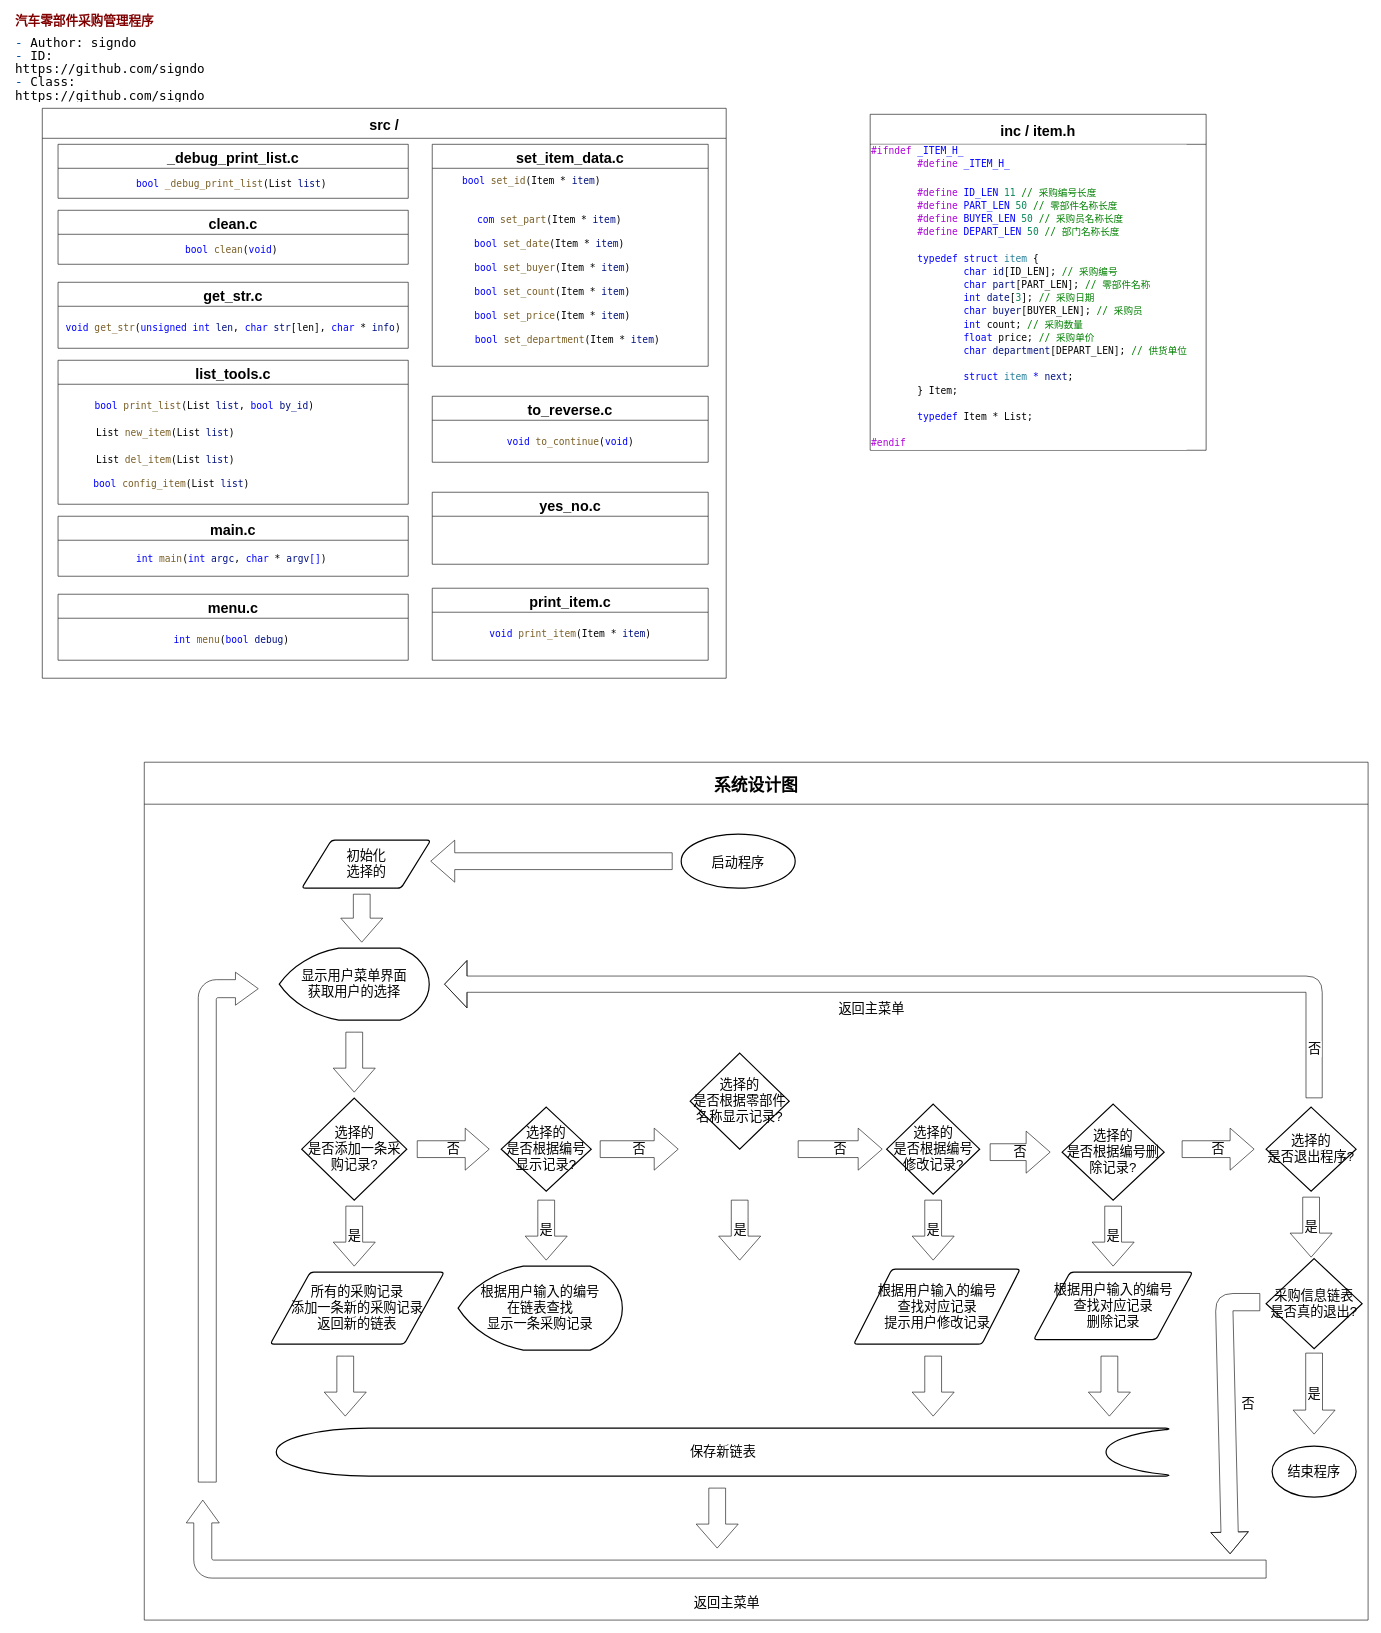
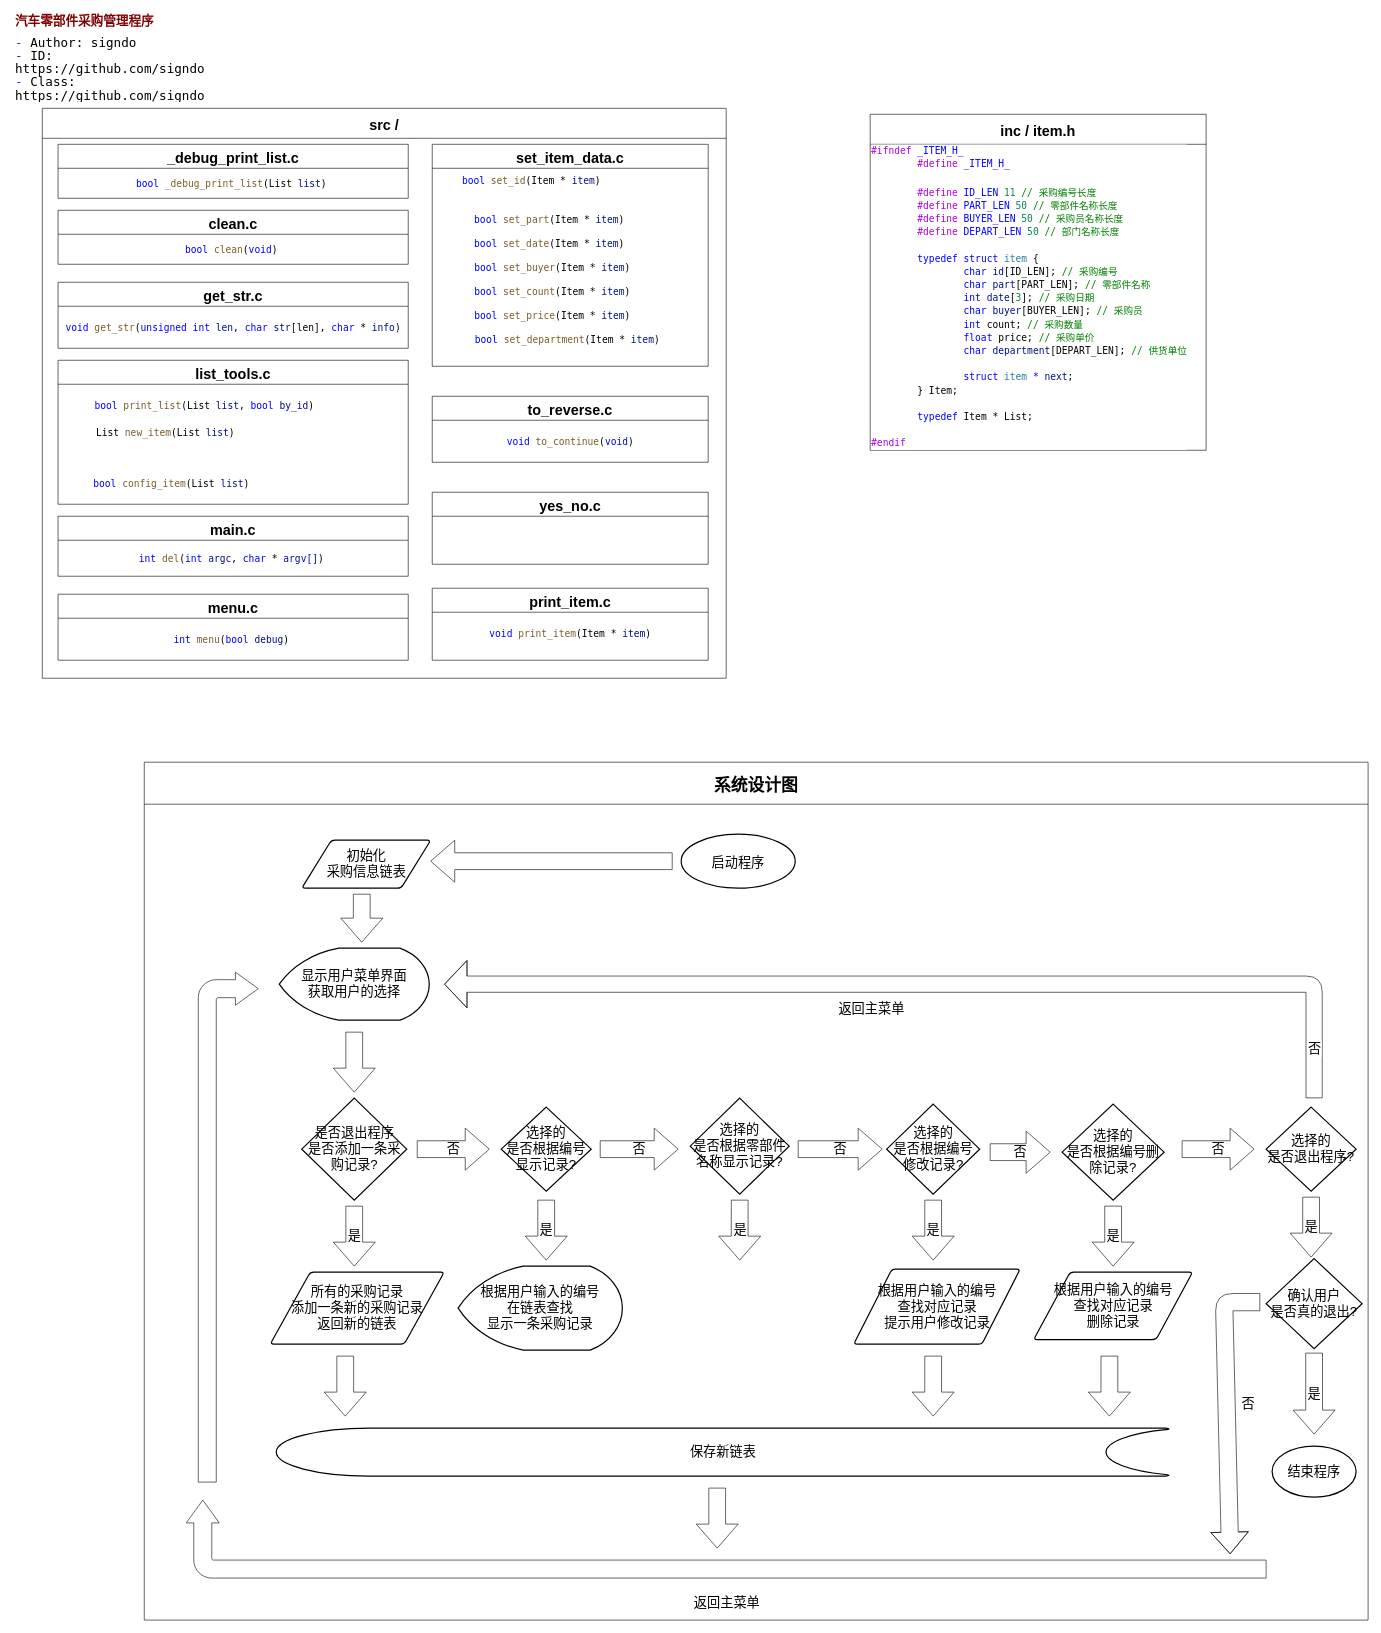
- <mxCell id="21" value="&lt;div style=&quot;background-color: rgb(255 , 255 , 255) ; font-family: &amp;#34;droid sans mono&amp;#34; , &amp;#34;monospace&amp;#34; , monospace ; font-size: 16px ; line-height: 22px&quot;&gt;&lt;span style=&quot;color: #0000ff&quot;&gt;com&lt;/span&gt; &lt;span style=&quot;color: #795e26&quot;&gt;set_part&lt;/span&gt;(Item * &lt;span style=&quot;color: #001080&quot;&gt;item&lt;/span&gt;)&lt;/div&gt;" style="text;html=1;align=center;verticalAlign=middle;resizable=0;points=[];autosize=1;strokeColor=none;fillColor=none;fontSize=24;" parent="20" vertex="1"><mxGeometry x="65" y="110" width="260" height="30" as="geometry" /></mxCell>
+ <mxCell id="21" value="&lt;div style=&quot;background-color: rgb(255 , 255 , 255) ; font-family: &amp;#34;droid sans mono&amp;#34; , &amp;#34;monospace&amp;#34; , monospace ; font-size: 16px ; line-height: 22px&quot;&gt;&lt;span style=&quot;color: #0000ff&quot;&gt;bool&lt;/span&gt; &lt;span style=&quot;color: #795e26&quot;&gt;set_part&lt;/span&gt;(Item * &lt;span style=&quot;color: #001080&quot;&gt;item&lt;/span&gt;)&lt;/div&gt;" style="text;html=1;align=center;verticalAlign=middle;resizable=0;points=[];autosize=1;strokeColor=none;fillColor=none;fontSize=24;" parent="20" vertex="1"><mxGeometry x="65" y="110" width="260" height="30" as="geometry" /></mxCell>
- <mxCell id="11" value="&lt;div style=&quot;background-color: rgb(255 , 255 , 255) ; font-family: &amp;#34;droid sans mono&amp;#34; , &amp;#34;monospace&amp;#34; , monospace ; font-size: 16px ; line-height: 22px&quot;&gt;List &lt;span style=&quot;color: #795e26&quot;&gt;del_item&lt;/span&gt;(List &lt;span style=&quot;color: #001080&quot;&gt;list&lt;/span&gt;)&lt;/div&gt;" style="text;html=1;align=center;verticalAlign=middle;resizable=0;points=[];autosize=1;strokeColor=none;fillColor=none;fontSize=24;" parent="9" vertex="1"><mxGeometry x="53.75" y="150" width="250" height="30" as="geometry" /></mxCell>
- <mxCell id="15" value="&lt;div style=&quot;background-color: rgb(255 , 255 , 255) ; font-family: &amp;#34;droid sans mono&amp;#34; , &amp;#34;monospace&amp;#34; , monospace ; font-size: 16px ; line-height: 22px&quot;&gt;&lt;span style=&quot;color: #0000ff&quot;&gt;int&lt;/span&gt; &lt;span style=&quot;color: #795e26&quot;&gt;main&lt;/span&gt;(&lt;span style=&quot;color: #0000ff&quot;&gt;int&lt;/span&gt; &lt;span style=&quot;color: #001080&quot;&gt;argc&lt;/span&gt;, &lt;span style=&quot;color: #0000ff&quot;&gt;char&lt;/span&gt; * &lt;span style=&quot;color: #001080&quot;&gt;argv&lt;/span&gt;&lt;span style=&quot;color: #0000ff&quot;&gt;[]&lt;/span&gt;)&lt;/div&gt;" style="text;html=1;align=center;verticalAlign=middle;resizable=0;points=[];autosize=1;strokeColor=none;fillColor=none;fontSize=24;" parent="14" vertex="1"><mxGeometry x="123.75" y="55" width="330" height="30" as="geometry" /></mxCell>
+ <mxCell id="15" value="&lt;div style=&quot;background-color: rgb(255 , 255 , 255) ; font-family: &amp;#34;droid sans mono&amp;#34; , &amp;#34;monospace&amp;#34; , monospace ; font-size: 16px ; line-height: 22px&quot;&gt;&lt;span style=&quot;color: #0000ff&quot;&gt;int&lt;/span&gt; &lt;span style=&quot;color: #795e26&quot;&gt;del&lt;/span&gt;(&lt;span style=&quot;color: #0000ff&quot;&gt;int&lt;/span&gt; &lt;span style=&quot;color: #001080&quot;&gt;argc&lt;/span&gt;, &lt;span style=&quot;color: #0000ff&quot;&gt;char&lt;/span&gt; * &lt;span style=&quot;color: #001080&quot;&gt;argv&lt;/span&gt;&lt;span style=&quot;color: #0000ff&quot;&gt;[]&lt;/span&gt;)&lt;/div&gt;" style="text;html=1;align=center;verticalAlign=middle;resizable=0;points=[];autosize=1;strokeColor=none;fillColor=none;fontSize=24;" parent="14" vertex="1"><mxGeometry x="123.75" y="55" width="330" height="30" as="geometry" /></mxCell>
- <mxCell id="36" value="初始化&lt;br&gt;选择的" style="shape=parallelogram;html=1;strokeWidth=2;perimeter=parallelogramPerimeter;whiteSpace=wrap;rounded=1;arcSize=12;size=0.23;fontSize=22;" parent="34" vertex="1"><mxGeometry x="262.5" y="130" width="215" height="80" as="geometry" /></mxCell>
+ <mxCell id="36" value="初始化&lt;br&gt;采购信息链表" style="shape=parallelogram;html=1;strokeWidth=2;perimeter=parallelogramPerimeter;whiteSpace=wrap;rounded=1;arcSize=12;size=0.23;fontSize=22;" parent="34" vertex="1"><mxGeometry x="262.5" y="130" width="215" height="80" as="geometry" /></mxCell>
- <mxCell id="48" value="选择的&lt;br&gt;是否根据零部件名称显示记录?" style="strokeWidth=2;html=1;shape=mxgraph.flowchart.decision;whiteSpace=wrap;fontSize=22;" parent="34" vertex="1"><mxGeometry x="910" y="485" width="165" height="160" as="geometry" /></mxCell>
+ <mxCell id="48" value="选择的&lt;br&gt;是否根据零部件名称显示记录?" style="strokeWidth=2;html=1;shape=mxgraph.flowchart.decision;whiteSpace=wrap;fontSize=22;" parent="34" vertex="1"><mxGeometry x="910" y="560" width="165" height="160" as="geometry" /></mxCell>
- <mxCell id="40" value="选择的&lt;br&gt;是否添加一条采购记录?" style="strokeWidth=2;html=1;shape=mxgraph.flowchart.decision;whiteSpace=wrap;fontSize=22;" parent="34" vertex="1"><mxGeometry x="262.5" y="560" width="175" height="170" as="geometry" /></mxCell>
+ <mxCell id="40" value="是否退出程序&lt;br&gt;是否添加一条采购记录?" style="strokeWidth=2;html=1;shape=mxgraph.flowchart.decision;whiteSpace=wrap;fontSize=22;" parent="34" vertex="1"><mxGeometry x="262.5" y="560" width="175" height="170" as="geometry" /></mxCell>
- <mxCell id="58" value="采购信息链表&lt;br&gt;是否真的退出?" style="strokeWidth=2;html=1;shape=mxgraph.flowchart.decision;whiteSpace=wrap;fontSize=22;" parent="34" vertex="1"><mxGeometry x="1870" y="827.5" width="160" height="150" as="geometry" /></mxCell>
+ <mxCell id="58" value="确认用户&lt;br&gt;是否真的退出?" style="strokeWidth=2;html=1;shape=mxgraph.flowchart.decision;whiteSpace=wrap;fontSize=22;" parent="34" vertex="1"><mxGeometry x="1870" y="827.5" width="160" height="150" as="geometry" /></mxCell>
